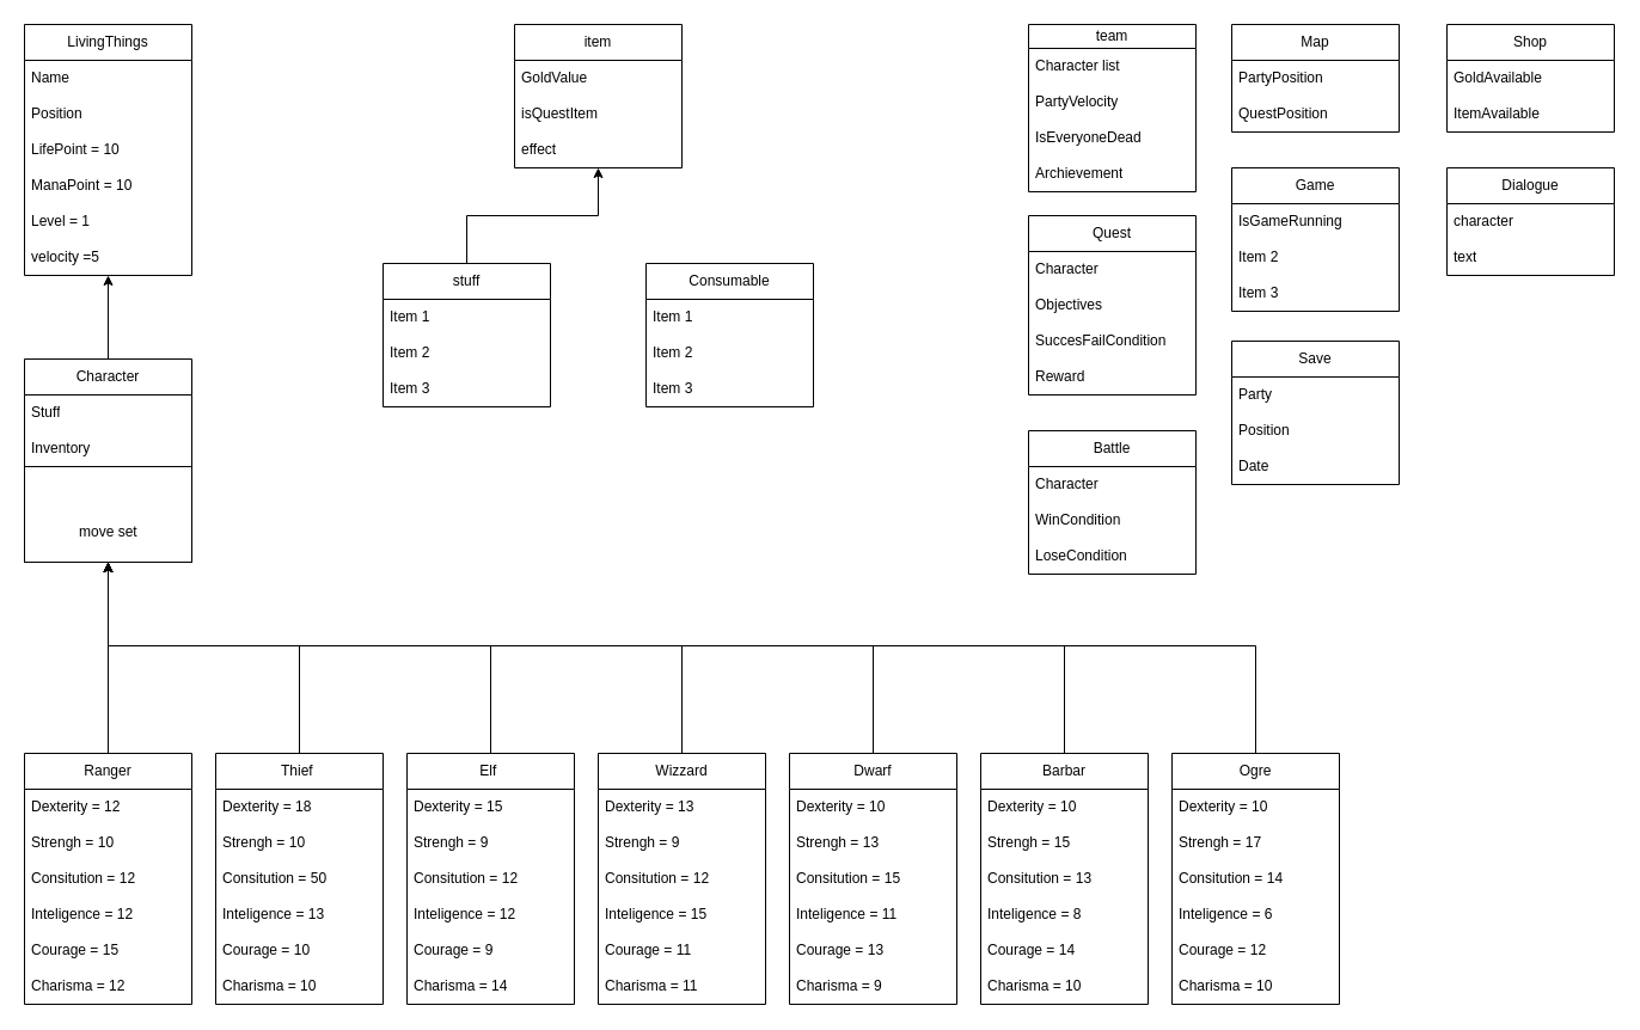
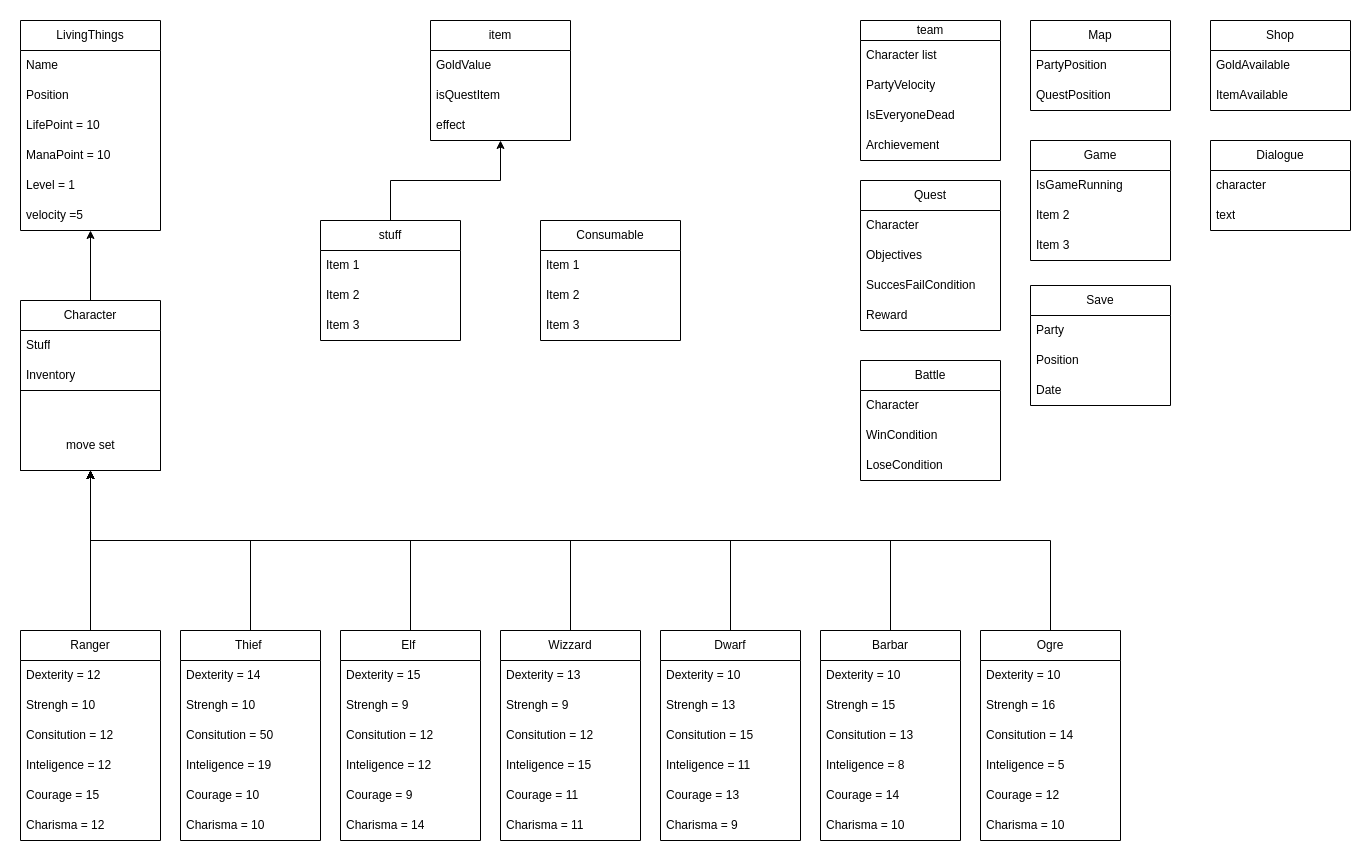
- <mxCell id="60" value="Dexterity = 18" style="text;strokeColor=none;fillColor=none;align=left;verticalAlign=middle;spacingLeft=4;spacingRight=4;overflow=hidden;points=[[0,0.5],[1,0.5]];portConstraint=eastwest;rotatable=0;whiteSpace=wrap;html=1;" vertex="1" parent="59"><mxGeometry y="30" width="140" height="30" as="geometry" /></mxCell>
+ <mxCell id="60" value="Dexterity = 14" style="text;strokeColor=none;fillColor=none;align=left;verticalAlign=middle;spacingLeft=4;spacingRight=4;overflow=hidden;points=[[0,0.5],[1,0.5]];portConstraint=eastwest;rotatable=0;whiteSpace=wrap;html=1;" vertex="1" parent="59"><mxGeometry y="30" width="140" height="30" as="geometry" /></mxCell>
- <mxCell id="101" value="Strengh = 17" style="text;strokeColor=none;fillColor=none;align=left;verticalAlign=middle;spacingLeft=4;spacingRight=4;overflow=hidden;points=[[0,0.5],[1,0.5]];portConstraint=eastwest;rotatable=0;whiteSpace=wrap;html=1;" vertex="1" parent="99"><mxGeometry y="60" width="140" height="30" as="geometry" /></mxCell>
+ <mxCell id="101" value="Strengh = 16" style="text;strokeColor=none;fillColor=none;align=left;verticalAlign=middle;spacingLeft=4;spacingRight=4;overflow=hidden;points=[[0,0.5],[1,0.5]];portConstraint=eastwest;rotatable=0;whiteSpace=wrap;html=1;" vertex="1" parent="99"><mxGeometry y="60" width="140" height="30" as="geometry" /></mxCell>
- <mxCell id="63" value="Inteligence = 13" style="text;strokeColor=none;fillColor=none;align=left;verticalAlign=middle;spacingLeft=4;spacingRight=4;overflow=hidden;points=[[0,0.5],[1,0.5]];portConstraint=eastwest;rotatable=0;whiteSpace=wrap;html=1;" vertex="1" parent="59"><mxGeometry y="120" width="140" height="30" as="geometry" /></mxCell>
+ <mxCell id="63" value="Inteligence = 19" style="text;strokeColor=none;fillColor=none;align=left;verticalAlign=middle;spacingLeft=4;spacingRight=4;overflow=hidden;points=[[0,0.5],[1,0.5]];portConstraint=eastwest;rotatable=0;whiteSpace=wrap;html=1;" vertex="1" parent="59"><mxGeometry y="120" width="140" height="30" as="geometry" /></mxCell>
- <mxCell id="103" value="Inteligence = 6" style="text;strokeColor=none;fillColor=none;align=left;verticalAlign=middle;spacingLeft=4;spacingRight=4;overflow=hidden;points=[[0,0.5],[1,0.5]];portConstraint=eastwest;rotatable=0;whiteSpace=wrap;html=1;" vertex="1" parent="99"><mxGeometry y="120" width="140" height="30" as="geometry" /></mxCell>
+ <mxCell id="103" value="Inteligence = 5" style="text;strokeColor=none;fillColor=none;align=left;verticalAlign=middle;spacingLeft=4;spacingRight=4;overflow=hidden;points=[[0,0.5],[1,0.5]];portConstraint=eastwest;rotatable=0;whiteSpace=wrap;html=1;" vertex="1" parent="99"><mxGeometry y="120" width="140" height="30" as="geometry" /></mxCell>
